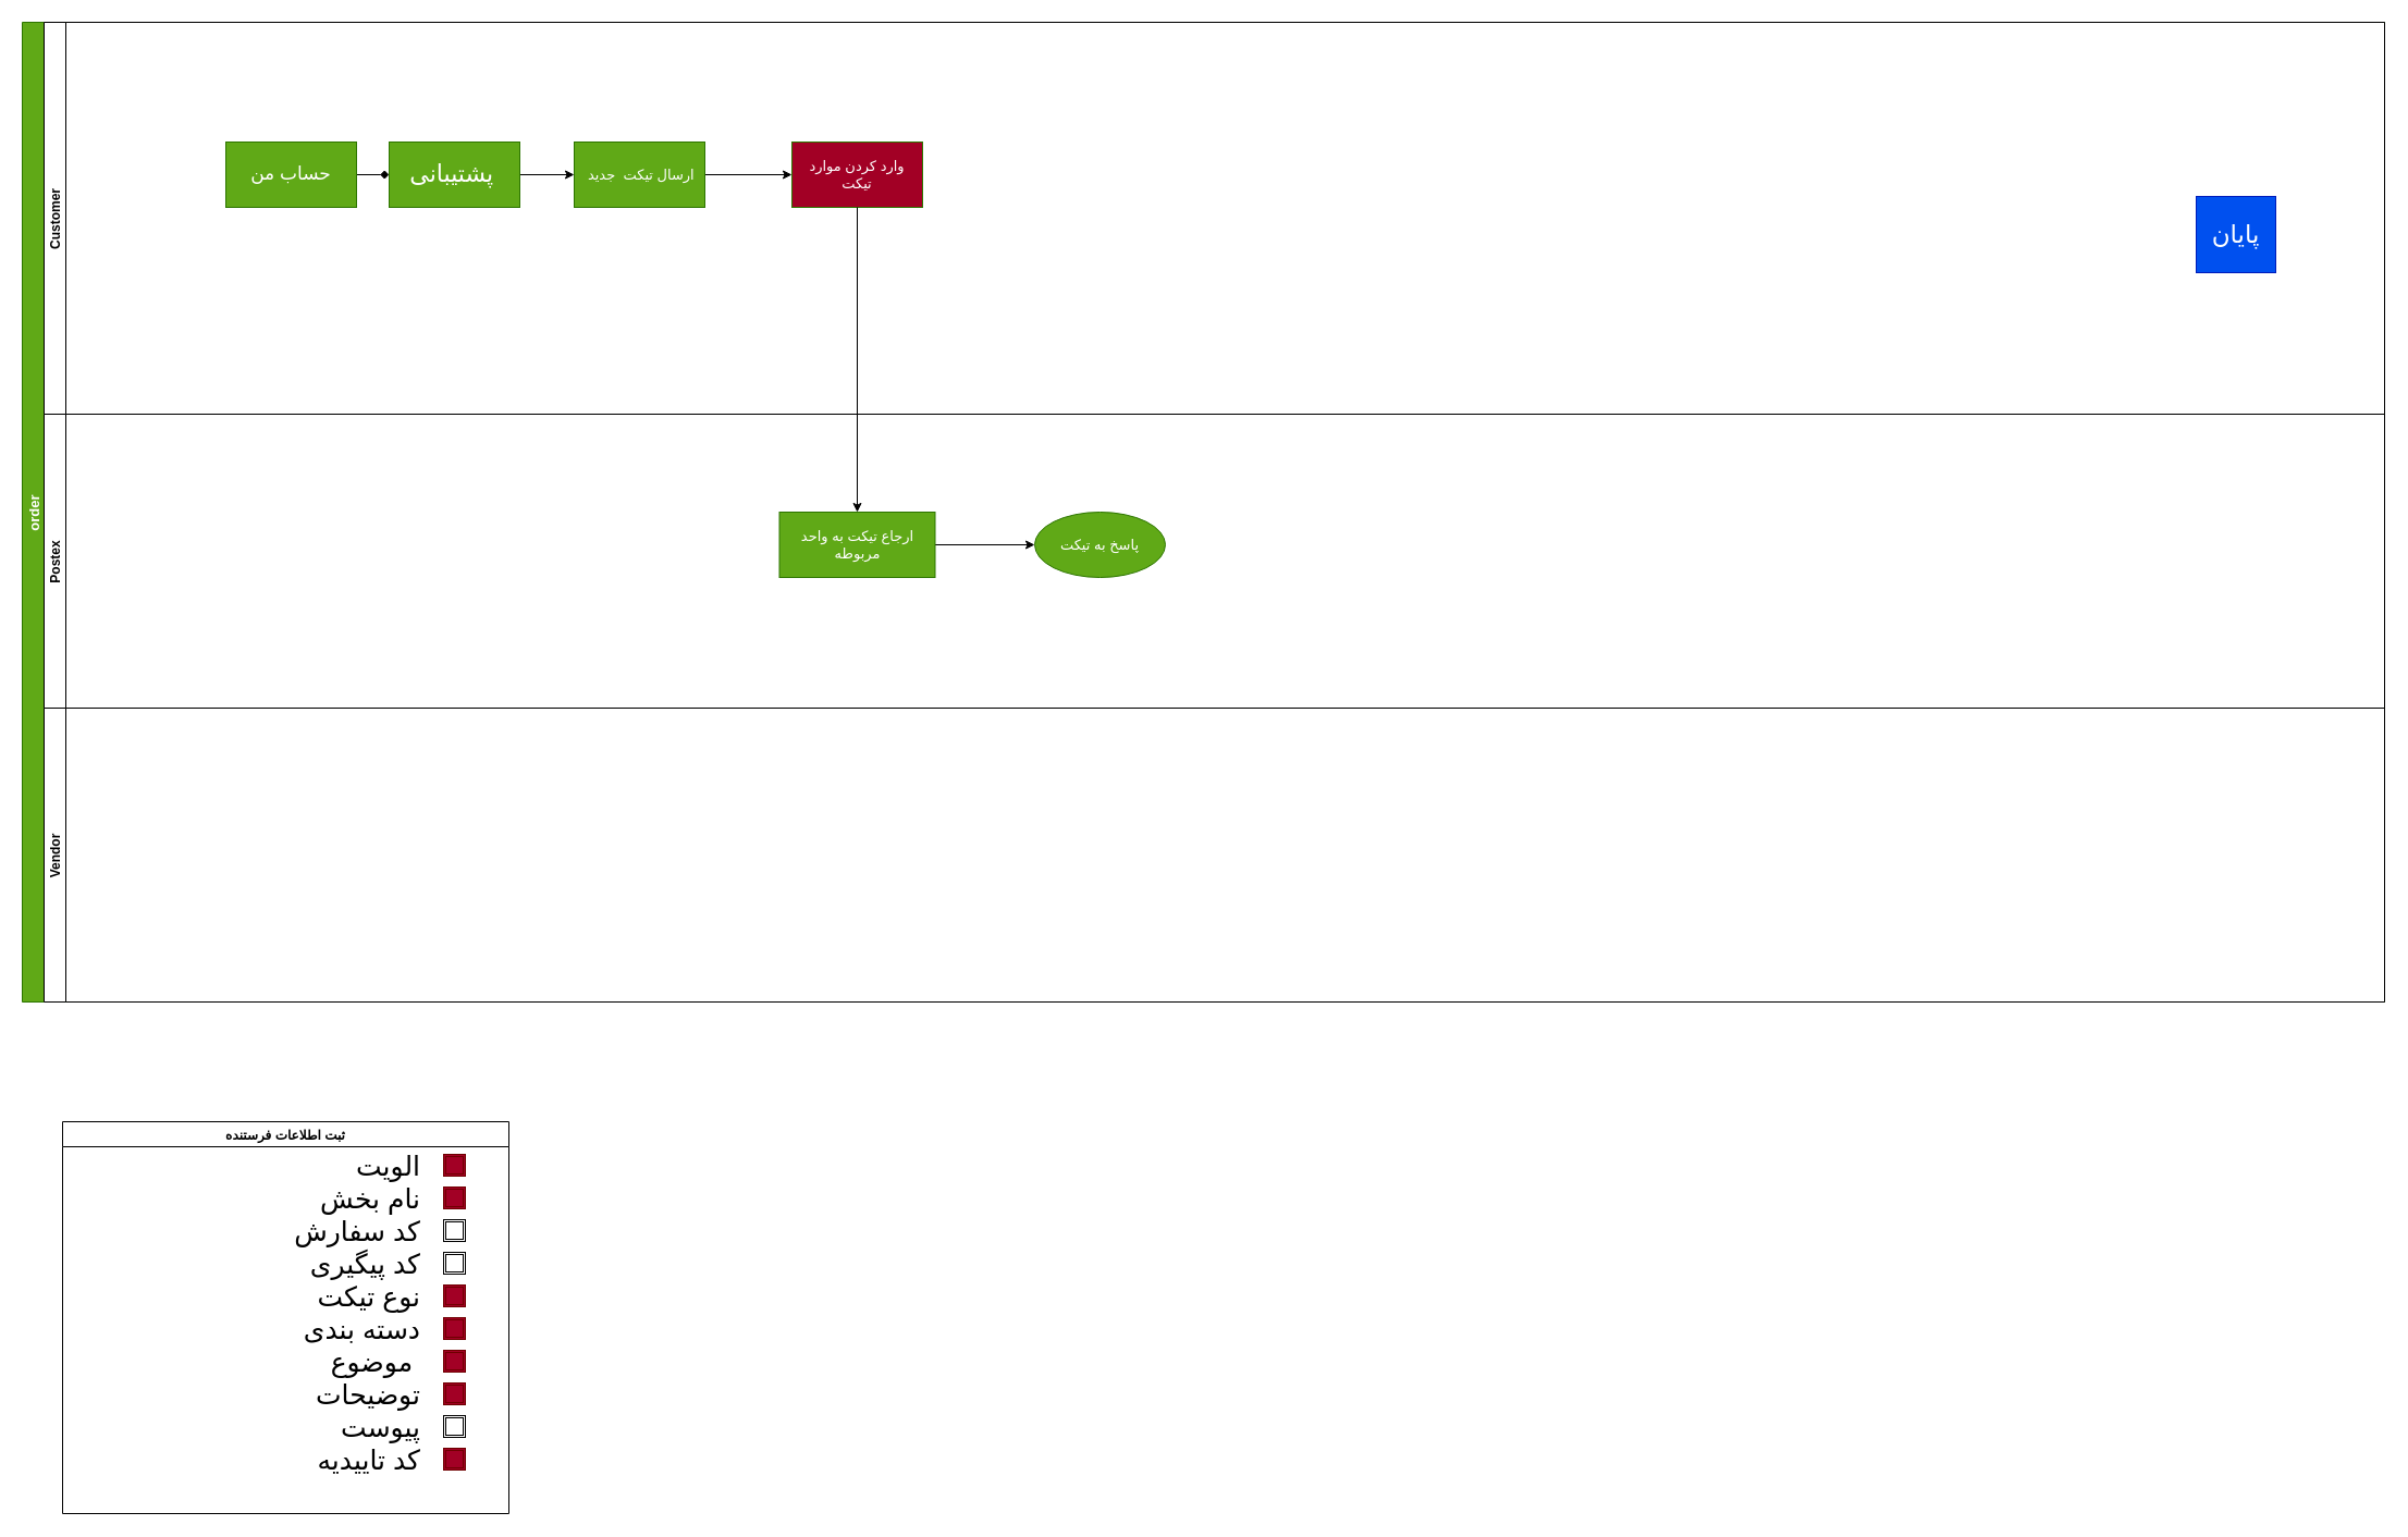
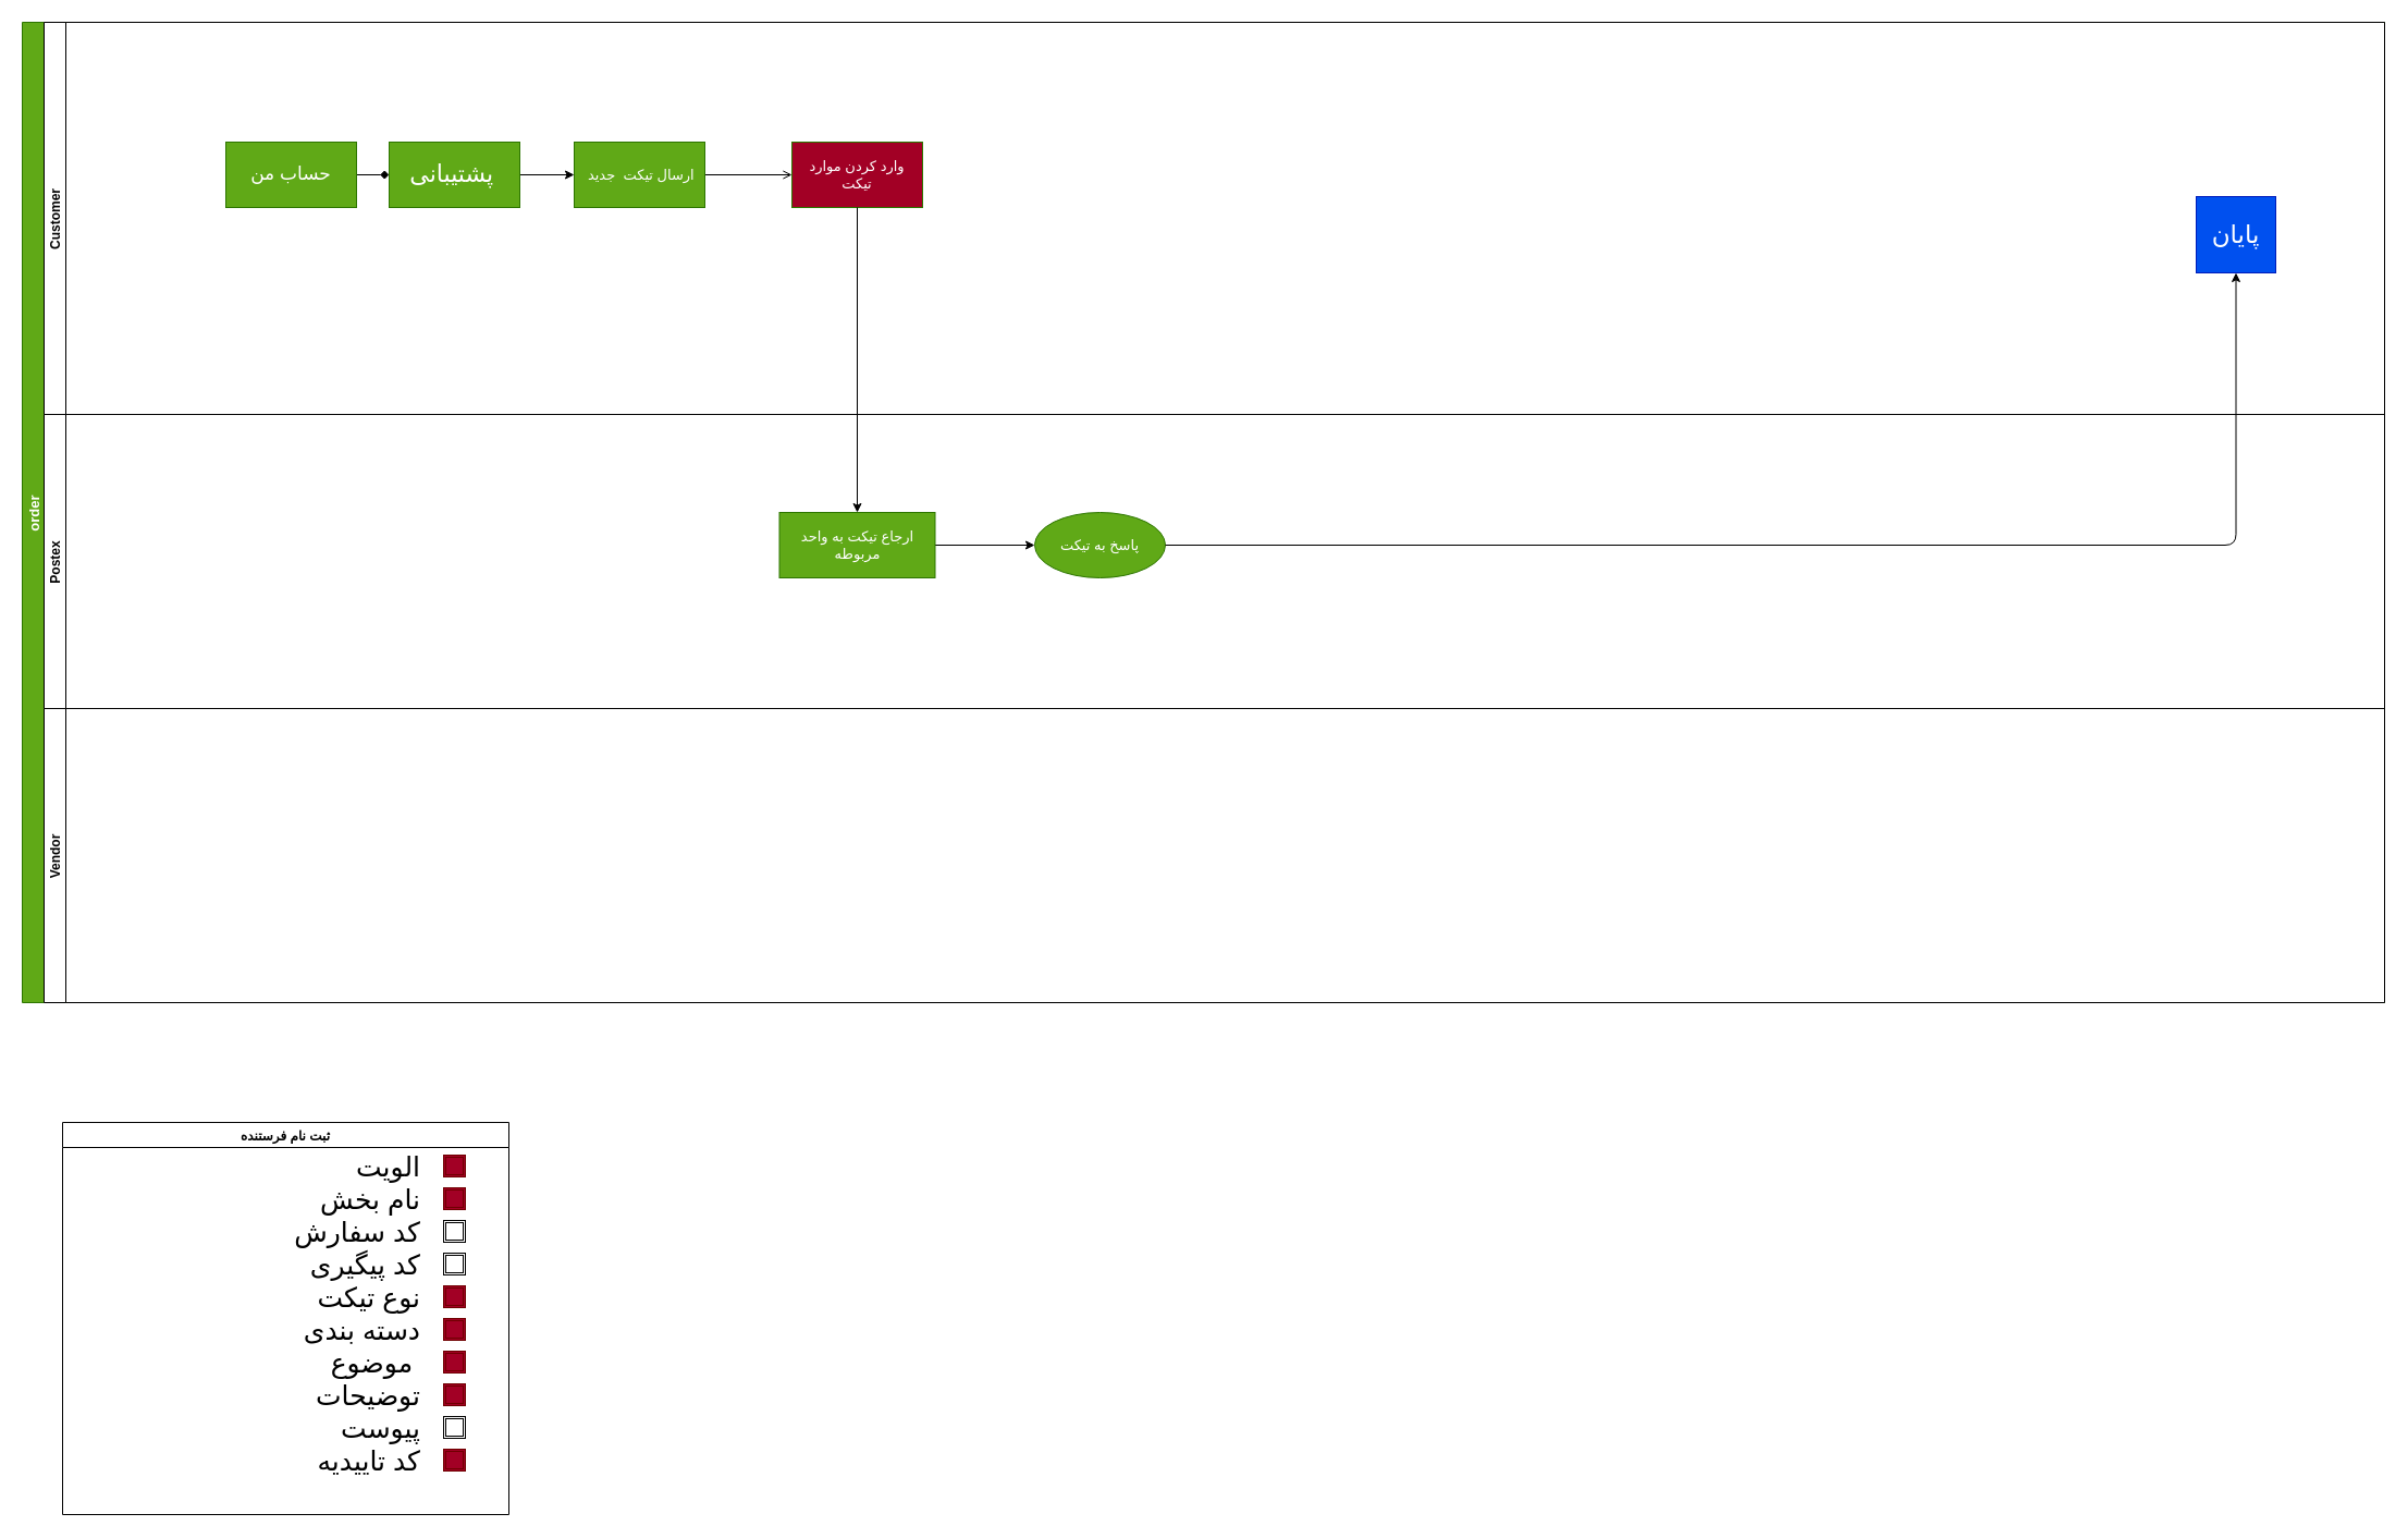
- <mxCell id="8" style="edgeStyle=none;html=1;exitX=1;exitY=0.5;exitDx=0;exitDy=0;entryX=0;entryY=0.5;entryDx=0;entryDy=0;" edge="1" parent="3" source="9" target="11"><mxGeometry relative="1" as="geometry" /></mxCell>
+ <mxCell id="8" style="edgeStyle=none;html=1;exitX=1;exitY=0.5;exitDx=0;exitDy=0;entryX=0;entryY=0.5;entryDx=0;entryDy=0;endArrow=open;" edge="1" parent="3" source="9" target="11"><mxGeometry relative="1" as="geometry" /></mxCell>
+ <mxCell id="18" style="edgeStyle=orthogonalEdgeStyle;html=1;exitX=1;exitY=0.5;exitDx=0;exitDy=0;entryX=0.5;entryY=1;entryDx=0;entryDy=0;" edge="1" parent="2" source="15" target="10"><mxGeometry relative="1" as="geometry" /></mxCell>
- <mxCell id="19" value="ثبت اطلاعات فرستنده" style="swimlane;fontColor=#000000;" vertex="1" parent="1"><mxGeometry x="57" y="1030" width="410" height="360" as="geometry"><mxRectangle x="130" y="1140" width="90" height="23" as="alternateBounds" /></mxGeometry></mxCell>
+ <mxCell id="19" value="ثبت نام فرستنده" style="swimlane;fontColor=#000000;" vertex="1" parent="1"><mxGeometry x="57" y="1030" width="410" height="360" as="geometry"><mxRectangle x="130" y="1140" width="90" height="23" as="alternateBounds" /></mxGeometry></mxCell>
